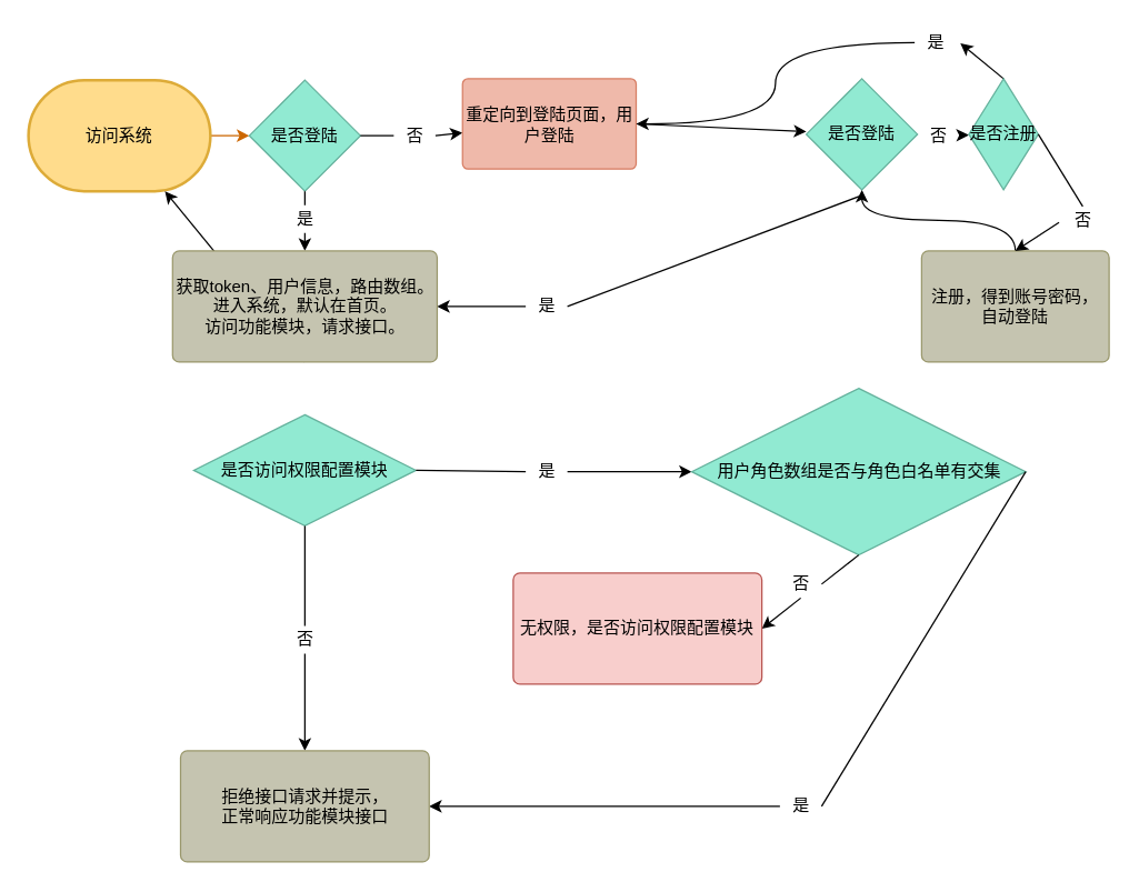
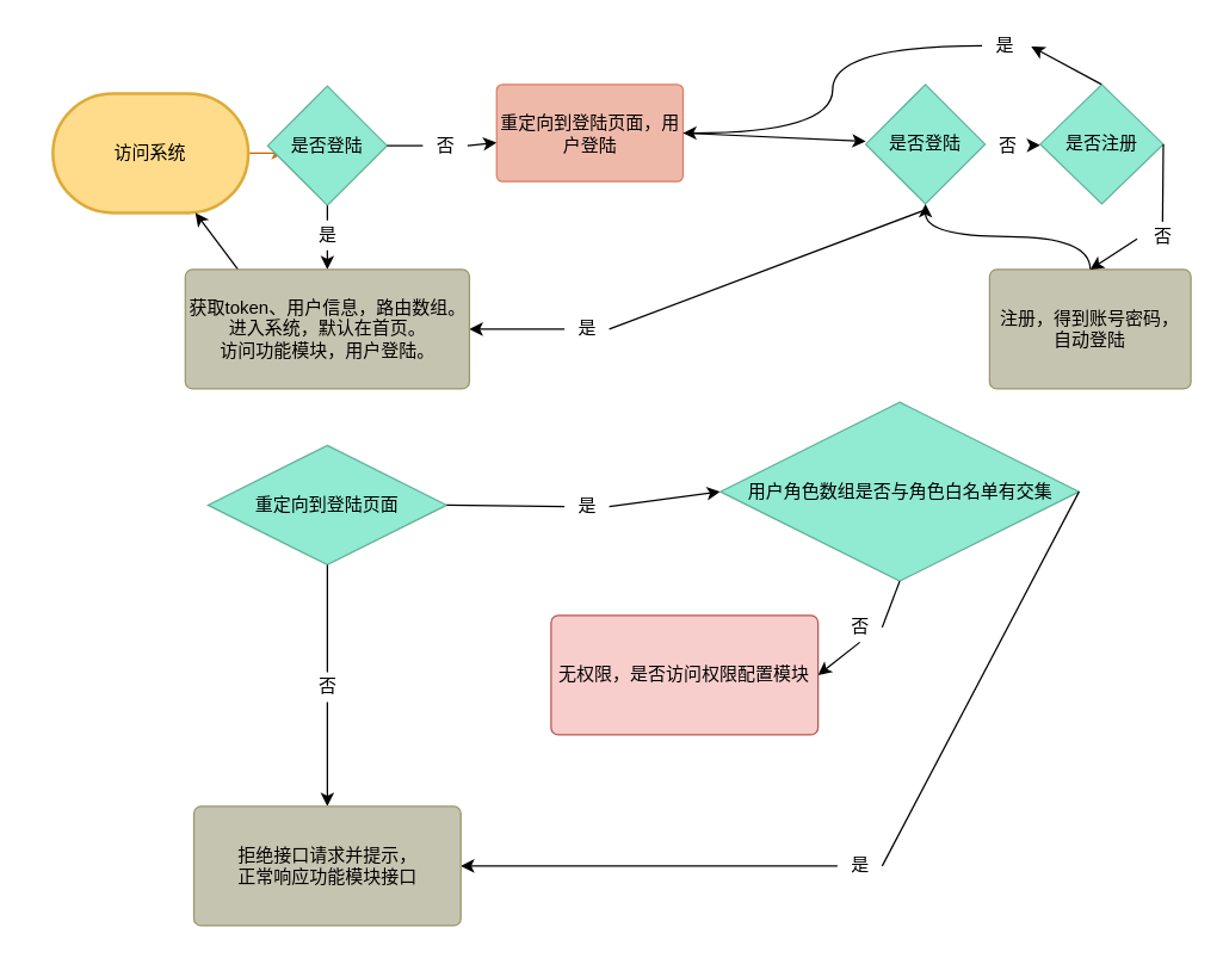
- <mxCell id="28" value="是否注册" style="shape=mxgraph.flowchart.decision;whiteSpace=wrap;html=1;fillColor=#91EAD2;strokeColor=#64B19C;strokeWidth=1;" vertex="1" parent="1"><mxGeometry x="697" y="56" width="50" height="80" as="geometry" /></mxCell>
+ <mxCell id="28" value="是否注册" style="shape=mxgraph.flowchart.decision;whiteSpace=wrap;html=1;fillColor=#91EAD2;strokeColor=#64B19C;strokeWidth=1;" vertex="1" parent="1"><mxGeometry x="697" y="56" width="82.5" height="80" as="geometry" /></mxCell>
- <mxCell id="3" value="访问系统" style="shape=mxgraph.flowchart.terminator;whiteSpace=wrap;html=1;fillColor=#FFDC8C;strokeColor=#DDAB38;strokeWidth=2" parent="1" vertex="1"><mxGeometry x="20" y="57" width="131" height="80" as="geometry" /></mxCell>
+ <mxCell id="3" value="访问系统" style="shape=mxgraph.flowchart.terminator;whiteSpace=wrap;html=1;fillColor=#FFDC8C;strokeColor=#DDAB38;strokeWidth=2" parent="1" vertex="1"><mxGeometry x="35" y="62" width="131" height="80" as="geometry" /></mxCell>
- <mxCell id="12" value="&lt;span&gt;获取token、用户信息，&lt;/span&gt;&lt;span&gt;路由数组。&lt;/span&gt;&lt;br&gt;进入系统，默认在首页。&lt;br&gt;访问功能模块，请求接口。" style="shape=mxgraph.flowchart.process;whiteSpace=wrap;html=1;fillColor=#C5C4B0;strokeColor=#99976B;strokeWidth=1;" parent="1" vertex="1"><mxGeometry x="123.75" y="180" width="190.5" height="80" as="geometry" /></mxCell>
+ <mxCell id="12" value="&lt;span&gt;获取token、用户信息，&lt;/span&gt;&lt;span&gt;路由数组。&lt;/span&gt;&lt;br&gt;进入系统，默认在首页。&lt;br&gt;访问功能模块，用户登陆。" style="shape=mxgraph.flowchart.process;whiteSpace=wrap;html=1;fillColor=#C5C4B0;strokeColor=#99976B;strokeWidth=1;" parent="1" vertex="1"><mxGeometry x="123.75" y="180" width="190.5" height="80" as="geometry" /></mxCell>
- <mxCell id="15" value="是否访问权限配置模块" style="shape=mxgraph.flowchart.decision;whiteSpace=wrap;html=1;fillColor=#91EAD2;strokeColor=#64B19C;strokeWidth=1;" parent="1" vertex="1"><mxGeometry x="139" y="298" width="160" height="80" as="geometry" /></mxCell>
+ <mxCell id="15" value="重定向到登陆页面" style="shape=mxgraph.flowchart.decision;whiteSpace=wrap;html=1;fillColor=#91EAD2;strokeColor=#64B19C;strokeWidth=1;" parent="1" vertex="1"><mxGeometry x="139" y="298" width="160" height="80" as="geometry" /></mxCell>
- <mxCell id="17" value="用户角色数组是否与角色白名单有交集" style="shape=mxgraph.flowchart.decision;whiteSpace=wrap;html=1;fillColor=#91EAD2;strokeColor=#64B19C;strokeWidth=1;" parent="1" vertex="1"><mxGeometry x="497.5" y="279" width="240.5" height="120" as="geometry" /></mxCell>
+ <mxCell id="17" value="用户角色数组是否与角色白名单有交集" style="shape=mxgraph.flowchart.decision;whiteSpace=wrap;html=1;fillColor=#91EAD2;strokeColor=#64B19C;strokeWidth=1;" parent="1" vertex="1"><mxGeometry x="482.5" y="269" width="240.5" height="120" as="geometry" /></mxCell>
